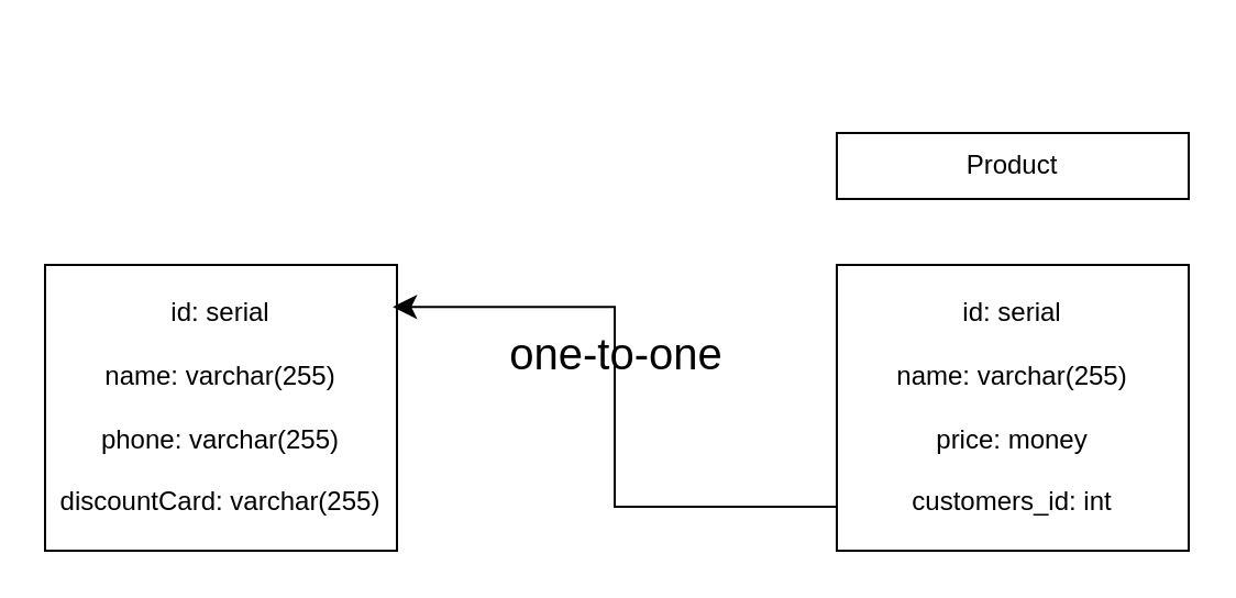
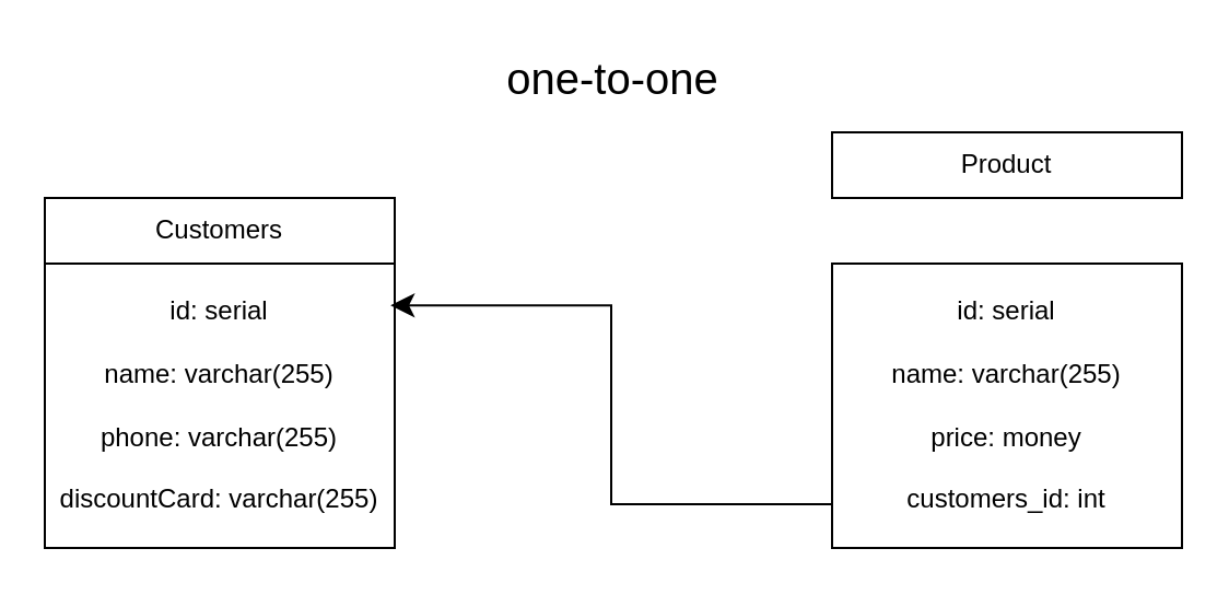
+ <mxCell id="2" value="Customers" style="text;strokeColor=default;fillColor=none;spacingLeft=4;spacingRight=4;overflow=hidden;rotatable=0;points=[[0,0.5],[1,0.5]];portConstraint=eastwest;fontSize=12;whiteSpace=wrap;html=1;align=center;verticalAlign=middle;" vertex="1" parent="1"><mxGeometry x="20" y="90" width="160" height="30" as="geometry" /></mxCell>
- <mxCell id="7" value="one-to-one" style="text;strokeColor=none;fillColor=none;spacingLeft=4;spacingRight=4;overflow=hidden;rotatable=0;points=[[0,0.5],[1,0.5]];portConstraint=eastwest;fontSize=20;whiteSpace=wrap;html=1;align=center;verticalAlign=middle;" vertex="1" parent="1"><mxGeometry x="200" y="145" width="160" height="30" as="geometry" /></mxCell>
+ <mxCell id="7" value="one-to-one" style="text;strokeColor=none;fillColor=none;spacingLeft=4;spacingRight=4;overflow=hidden;rotatable=0;points=[[0,0.5],[1,0.5]];portConstraint=eastwest;fontSize=20;whiteSpace=wrap;html=1;align=center;verticalAlign=middle;" vertex="1" parent="1"><mxGeometry x="200" y="20" width="160" height="30" as="geometry" /></mxCell>
